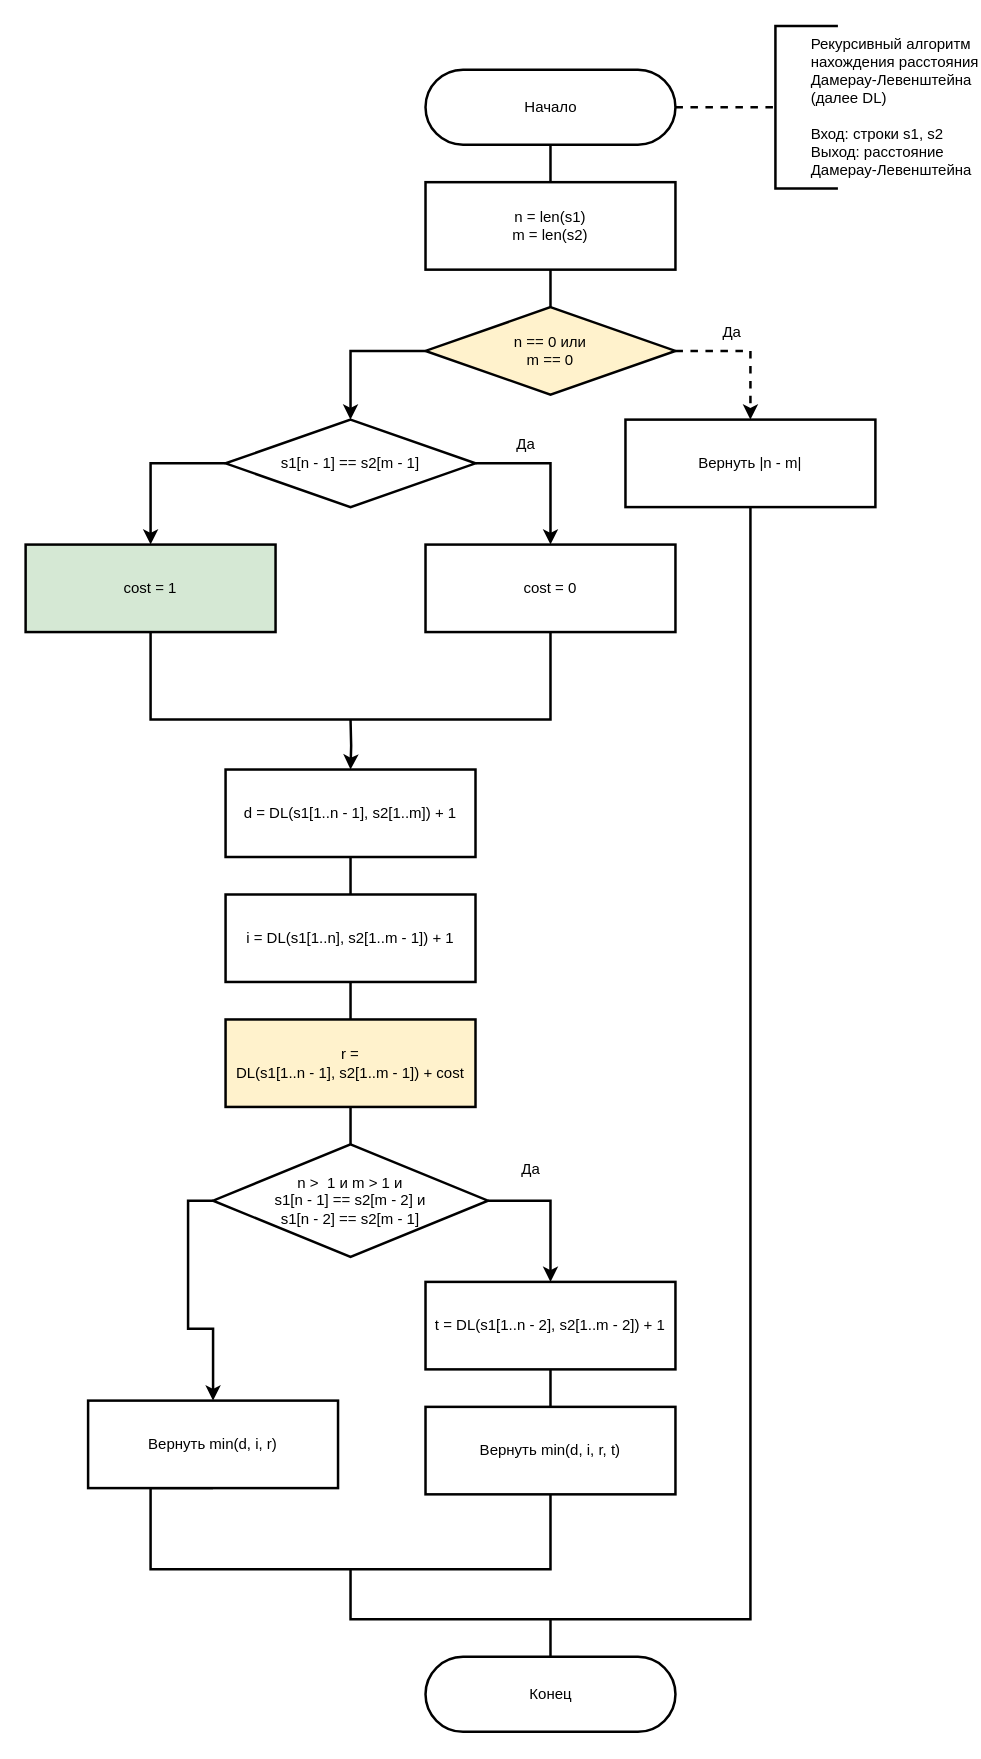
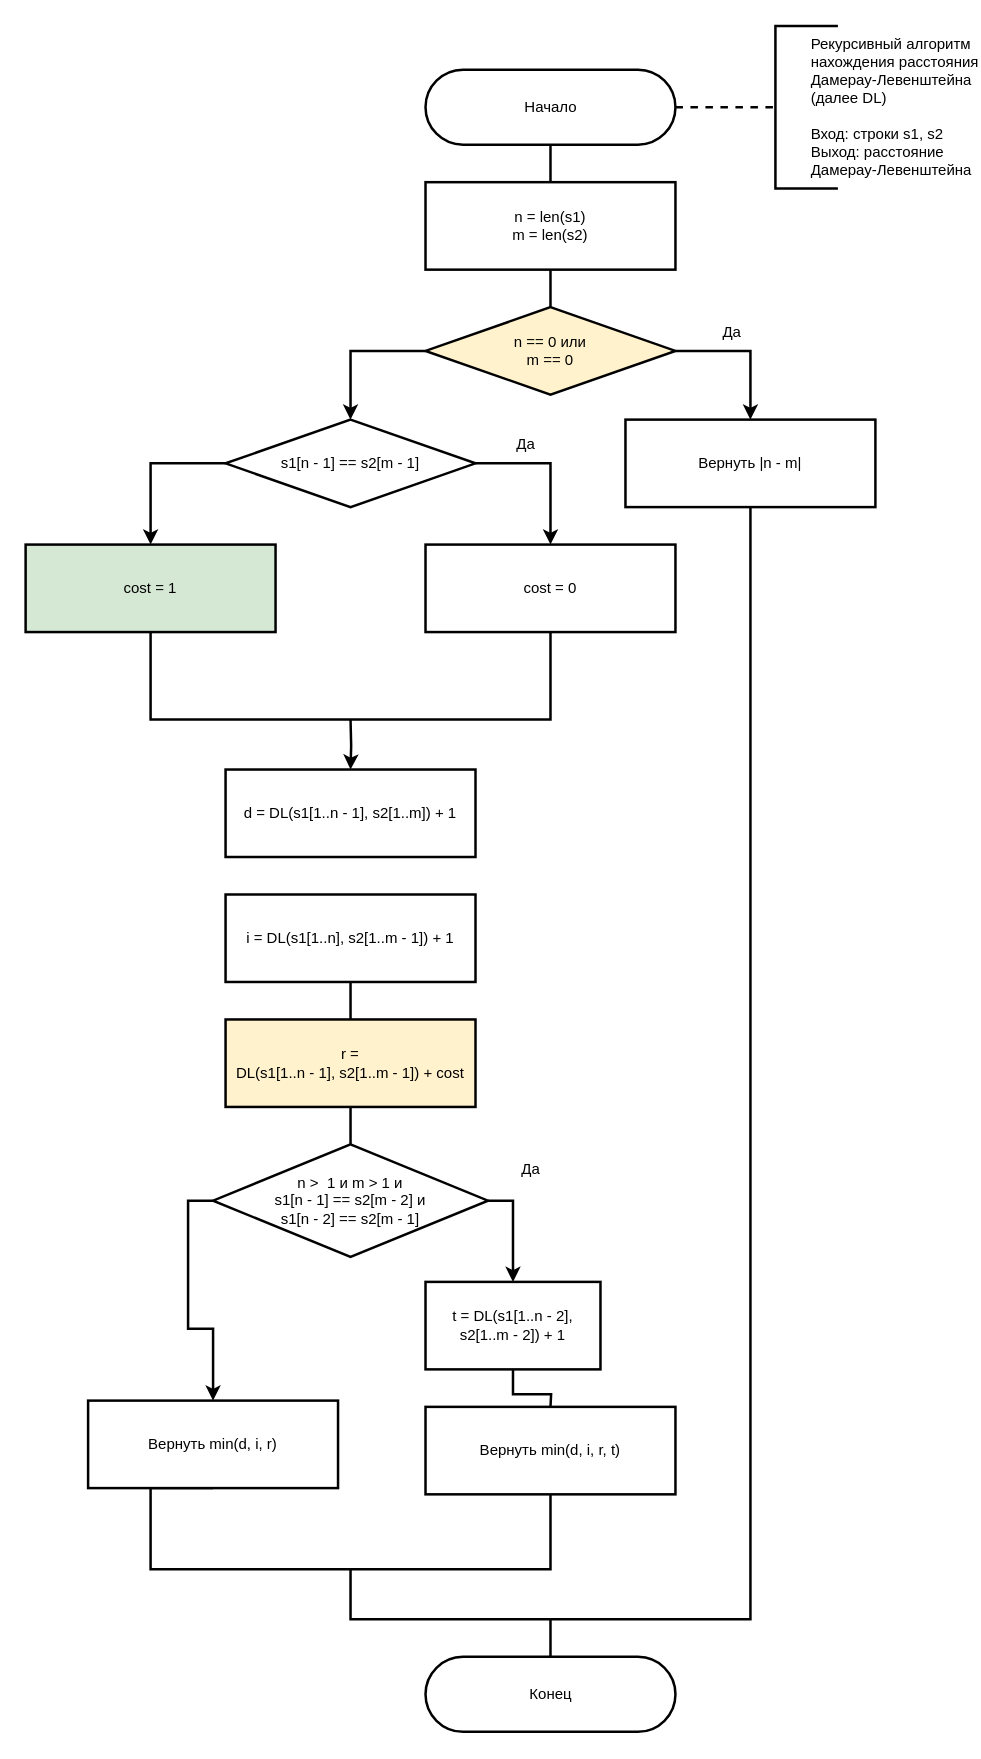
- <mxCell id="10" style="edgeStyle=orthogonalEdgeStyle;rounded=0;orthogonalLoop=1;jettySize=auto;html=1;exitX=1;exitY=0.5;exitDx=0;exitDy=0;entryX=0.5;entryY=0;entryDx=0;entryDy=0;endArrow=classic;endFill=1;strokeWidth=2;dashed=1;" parent="1" source="12" target="19" edge="1"><mxGeometry relative="1" as="geometry" /></mxCell>
+ <mxCell id="10" style="edgeStyle=orthogonalEdgeStyle;rounded=0;orthogonalLoop=1;jettySize=auto;html=1;exitX=1;exitY=0.5;exitDx=0;exitDy=0;entryX=0.5;entryY=0;entryDx=0;entryDy=0;endArrow=classic;endFill=1;strokeWidth=2;" parent="1" source="12" target="19" edge="1"><mxGeometry relative="1" as="geometry" /></mxCell>
- <mxCell id="29" style="edgeStyle=orthogonalEdgeStyle;rounded=0;orthogonalLoop=1;jettySize=auto;html=1;exitX=0.5;exitY=1;exitDx=0;exitDy=0;entryX=0.5;entryY=0;entryDx=0;entryDy=0;strokeWidth=2;endArrow=none;endFill=0;" parent="1" source="30" target="27" edge="1"><mxGeometry relative="1" as="geometry" /></mxCell>
- <mxCell id="35" value="&lt;font&gt;t = DL(s1[1..n - 2], s2[1..m - 2]) + 1&lt;br&gt;&lt;/font&gt;" style="rounded=0;whiteSpace=wrap;html=1;strokeWidth=2;" parent="1" vertex="1"><mxGeometry x="340" y="1025" width="200" height="70" as="geometry" /></mxCell>
+ <mxCell id="35" value="&lt;font&gt;t = DL(s1[1..n - 2], s2[1..m - 2]) + 1&lt;br&gt;&lt;/font&gt;" style="rounded=0;whiteSpace=wrap;html=1;strokeWidth=2;" parent="1" vertex="1"><mxGeometry x="340" y="1025" width="140" height="70" as="geometry" /></mxCell>
